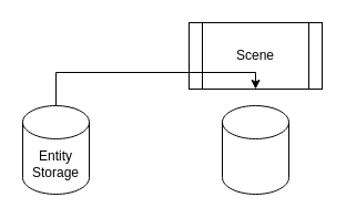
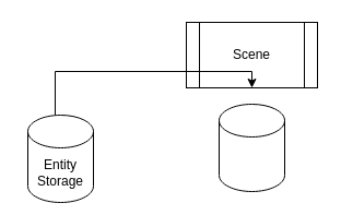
- <mxCell id="4" value="Entity Storage" style="shape=cylinder3;whiteSpace=wrap;html=1;boundedLbl=1;backgroundOutline=1;size=15;" vertex="1" parent="1"><mxGeometry x="20" y="95" width="60" height="80" as="geometry" /></mxCell>
+ <mxCell id="4" value="Entity Storage" style="shape=cylinder3;whiteSpace=wrap;html=1;boundedLbl=1;backgroundOutline=1;size=15;" vertex="1" parent="1"><mxGeometry x="25" y="105" width="60" height="80" as="geometry" /></mxCell>
